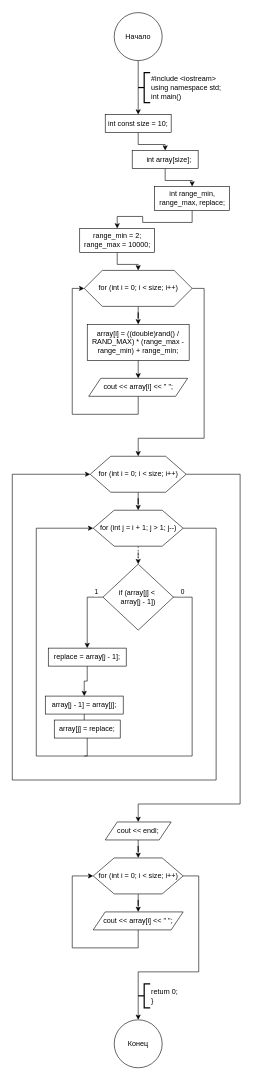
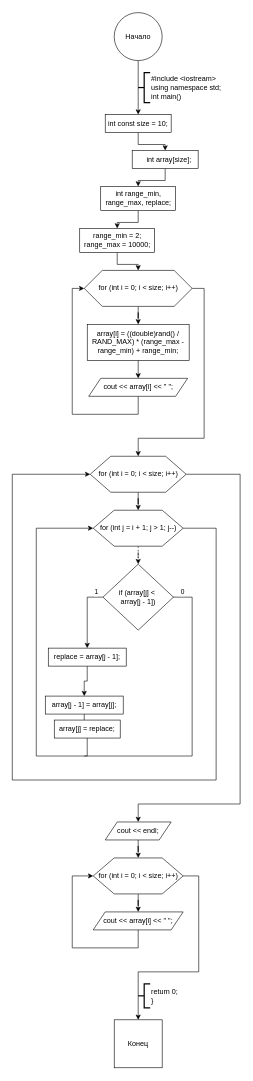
- <mxCell id="10" value="&lt;div&gt;int range_min, range_max, replace;&lt;/div&gt;" style="rounded=0;whiteSpace=wrap;html=1;" vertex="1" parent="1"><mxGeometry x="257.5" y="310" width="125" height="40" as="geometry" /></mxCell>
+ <mxCell id="10" value="&lt;div&gt;int range_min, range_max, replace;&lt;/div&gt;" style="rounded=0;whiteSpace=wrap;html=1;" vertex="1" parent="1"><mxGeometry x="167.5" y="310" width="125" height="40" as="geometry" /></mxCell>
- <mxCell id="44" value="Конец" style="ellipse;whiteSpace=wrap;html=1;aspect=fixed;" vertex="1" parent="1"><mxGeometry x="190" y="1700" width="80" height="80" as="geometry" /></mxCell>
+ <mxCell id="44" value="Конец" style="whiteSpace=wrap;html=1;aspect=fixed;rounded=0;" vertex="1" parent="1"><mxGeometry x="190" y="1700" width="80" height="80" as="geometry" /></mxCell>
